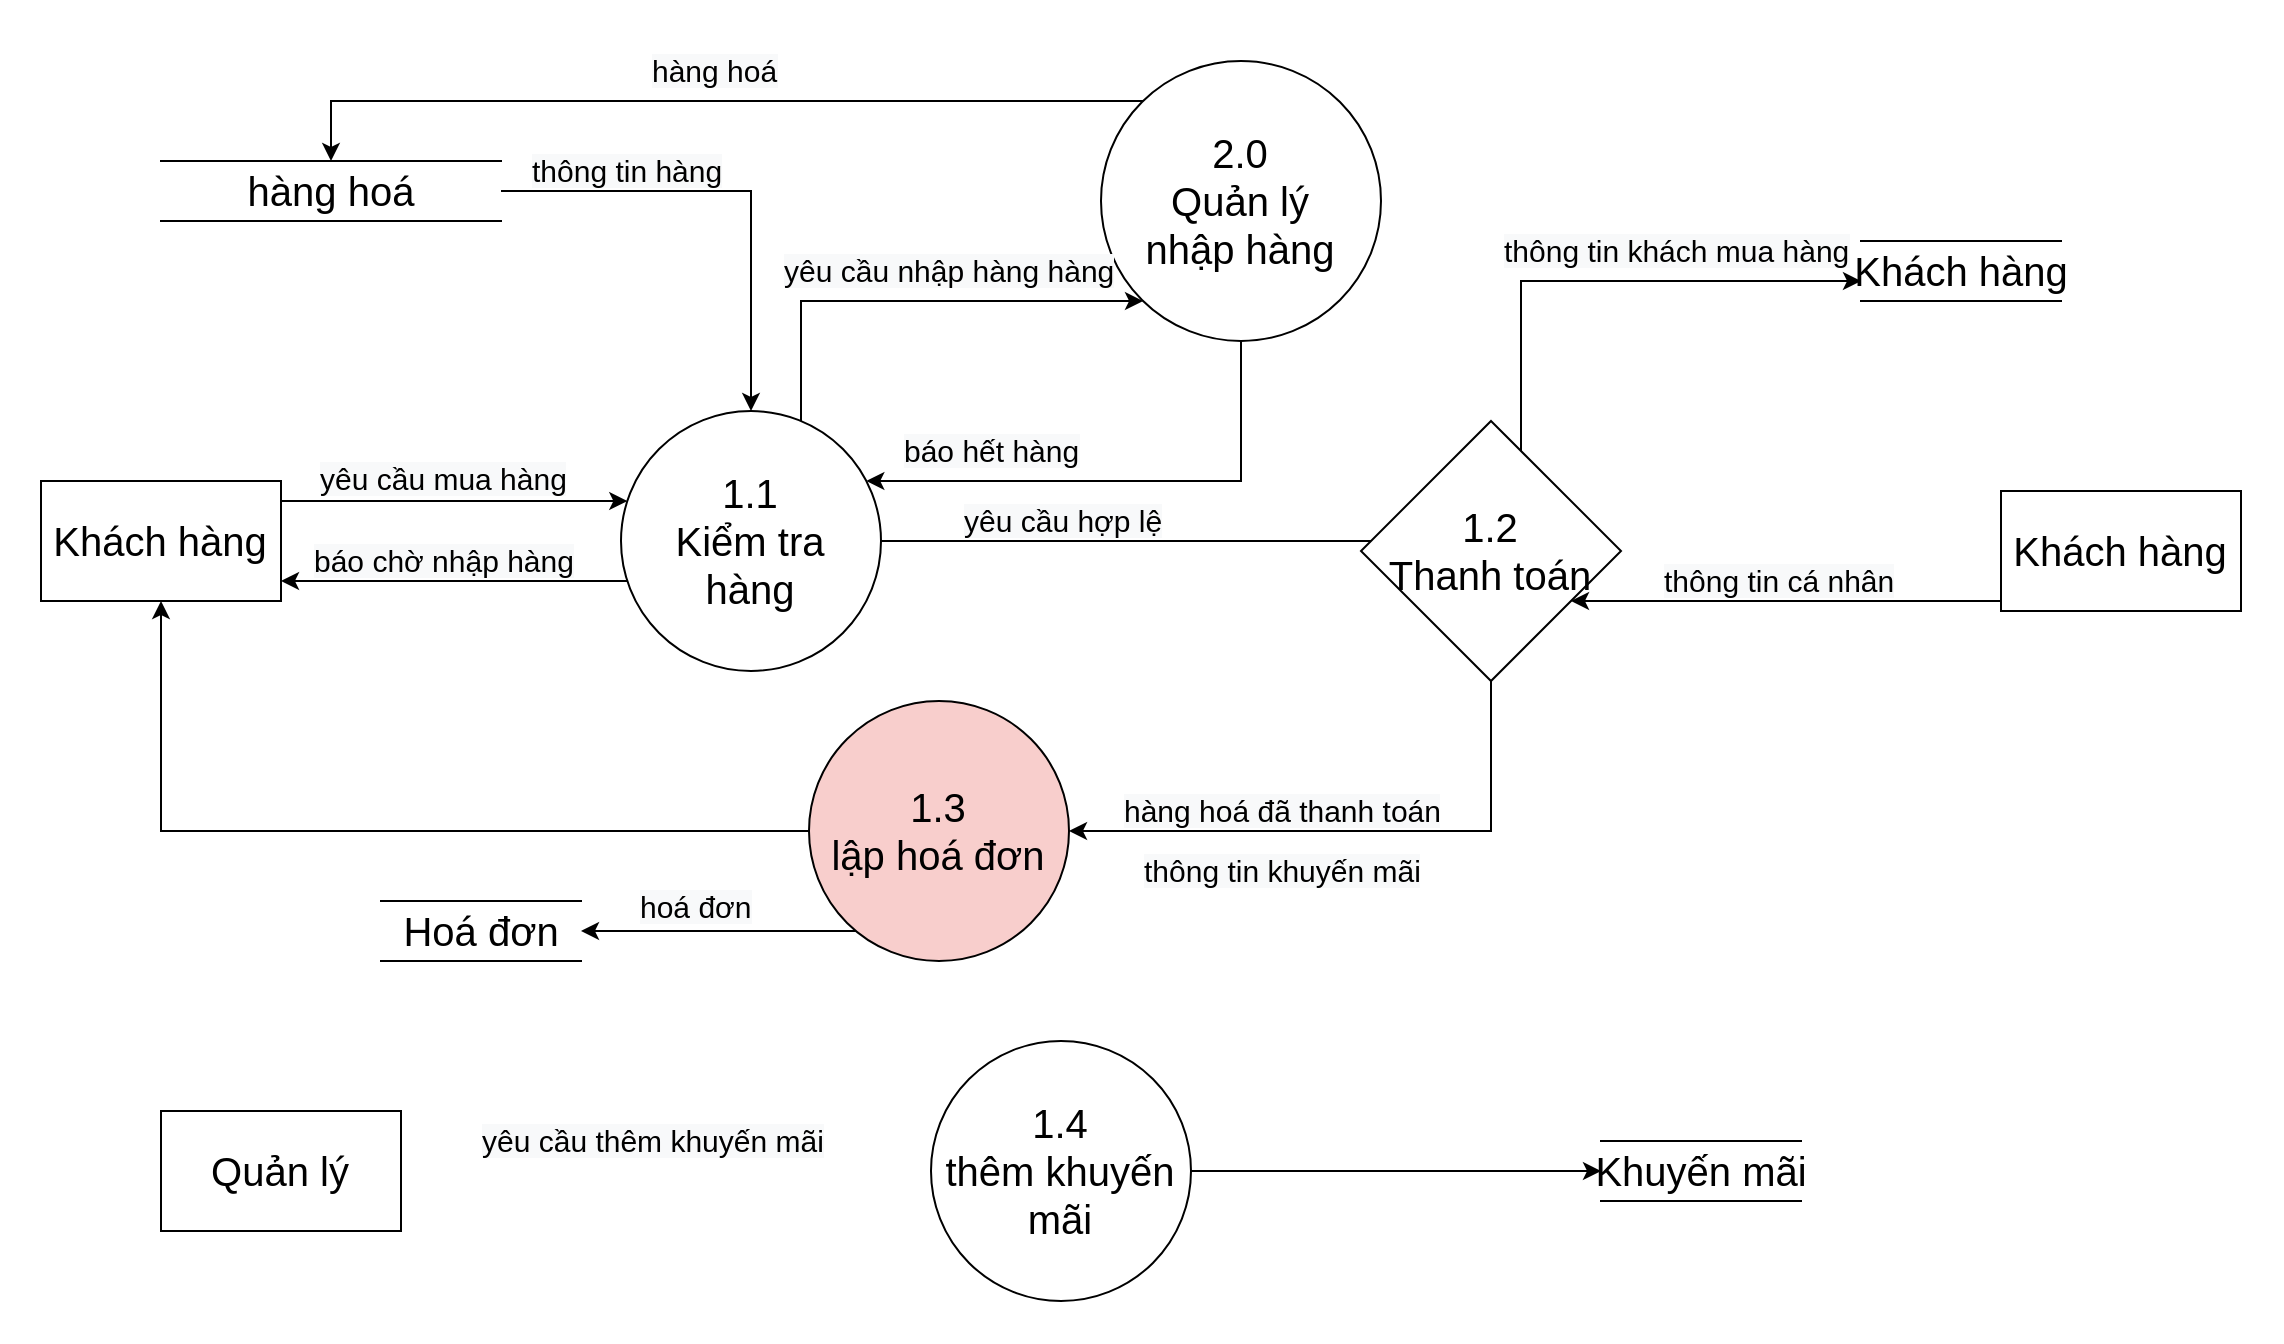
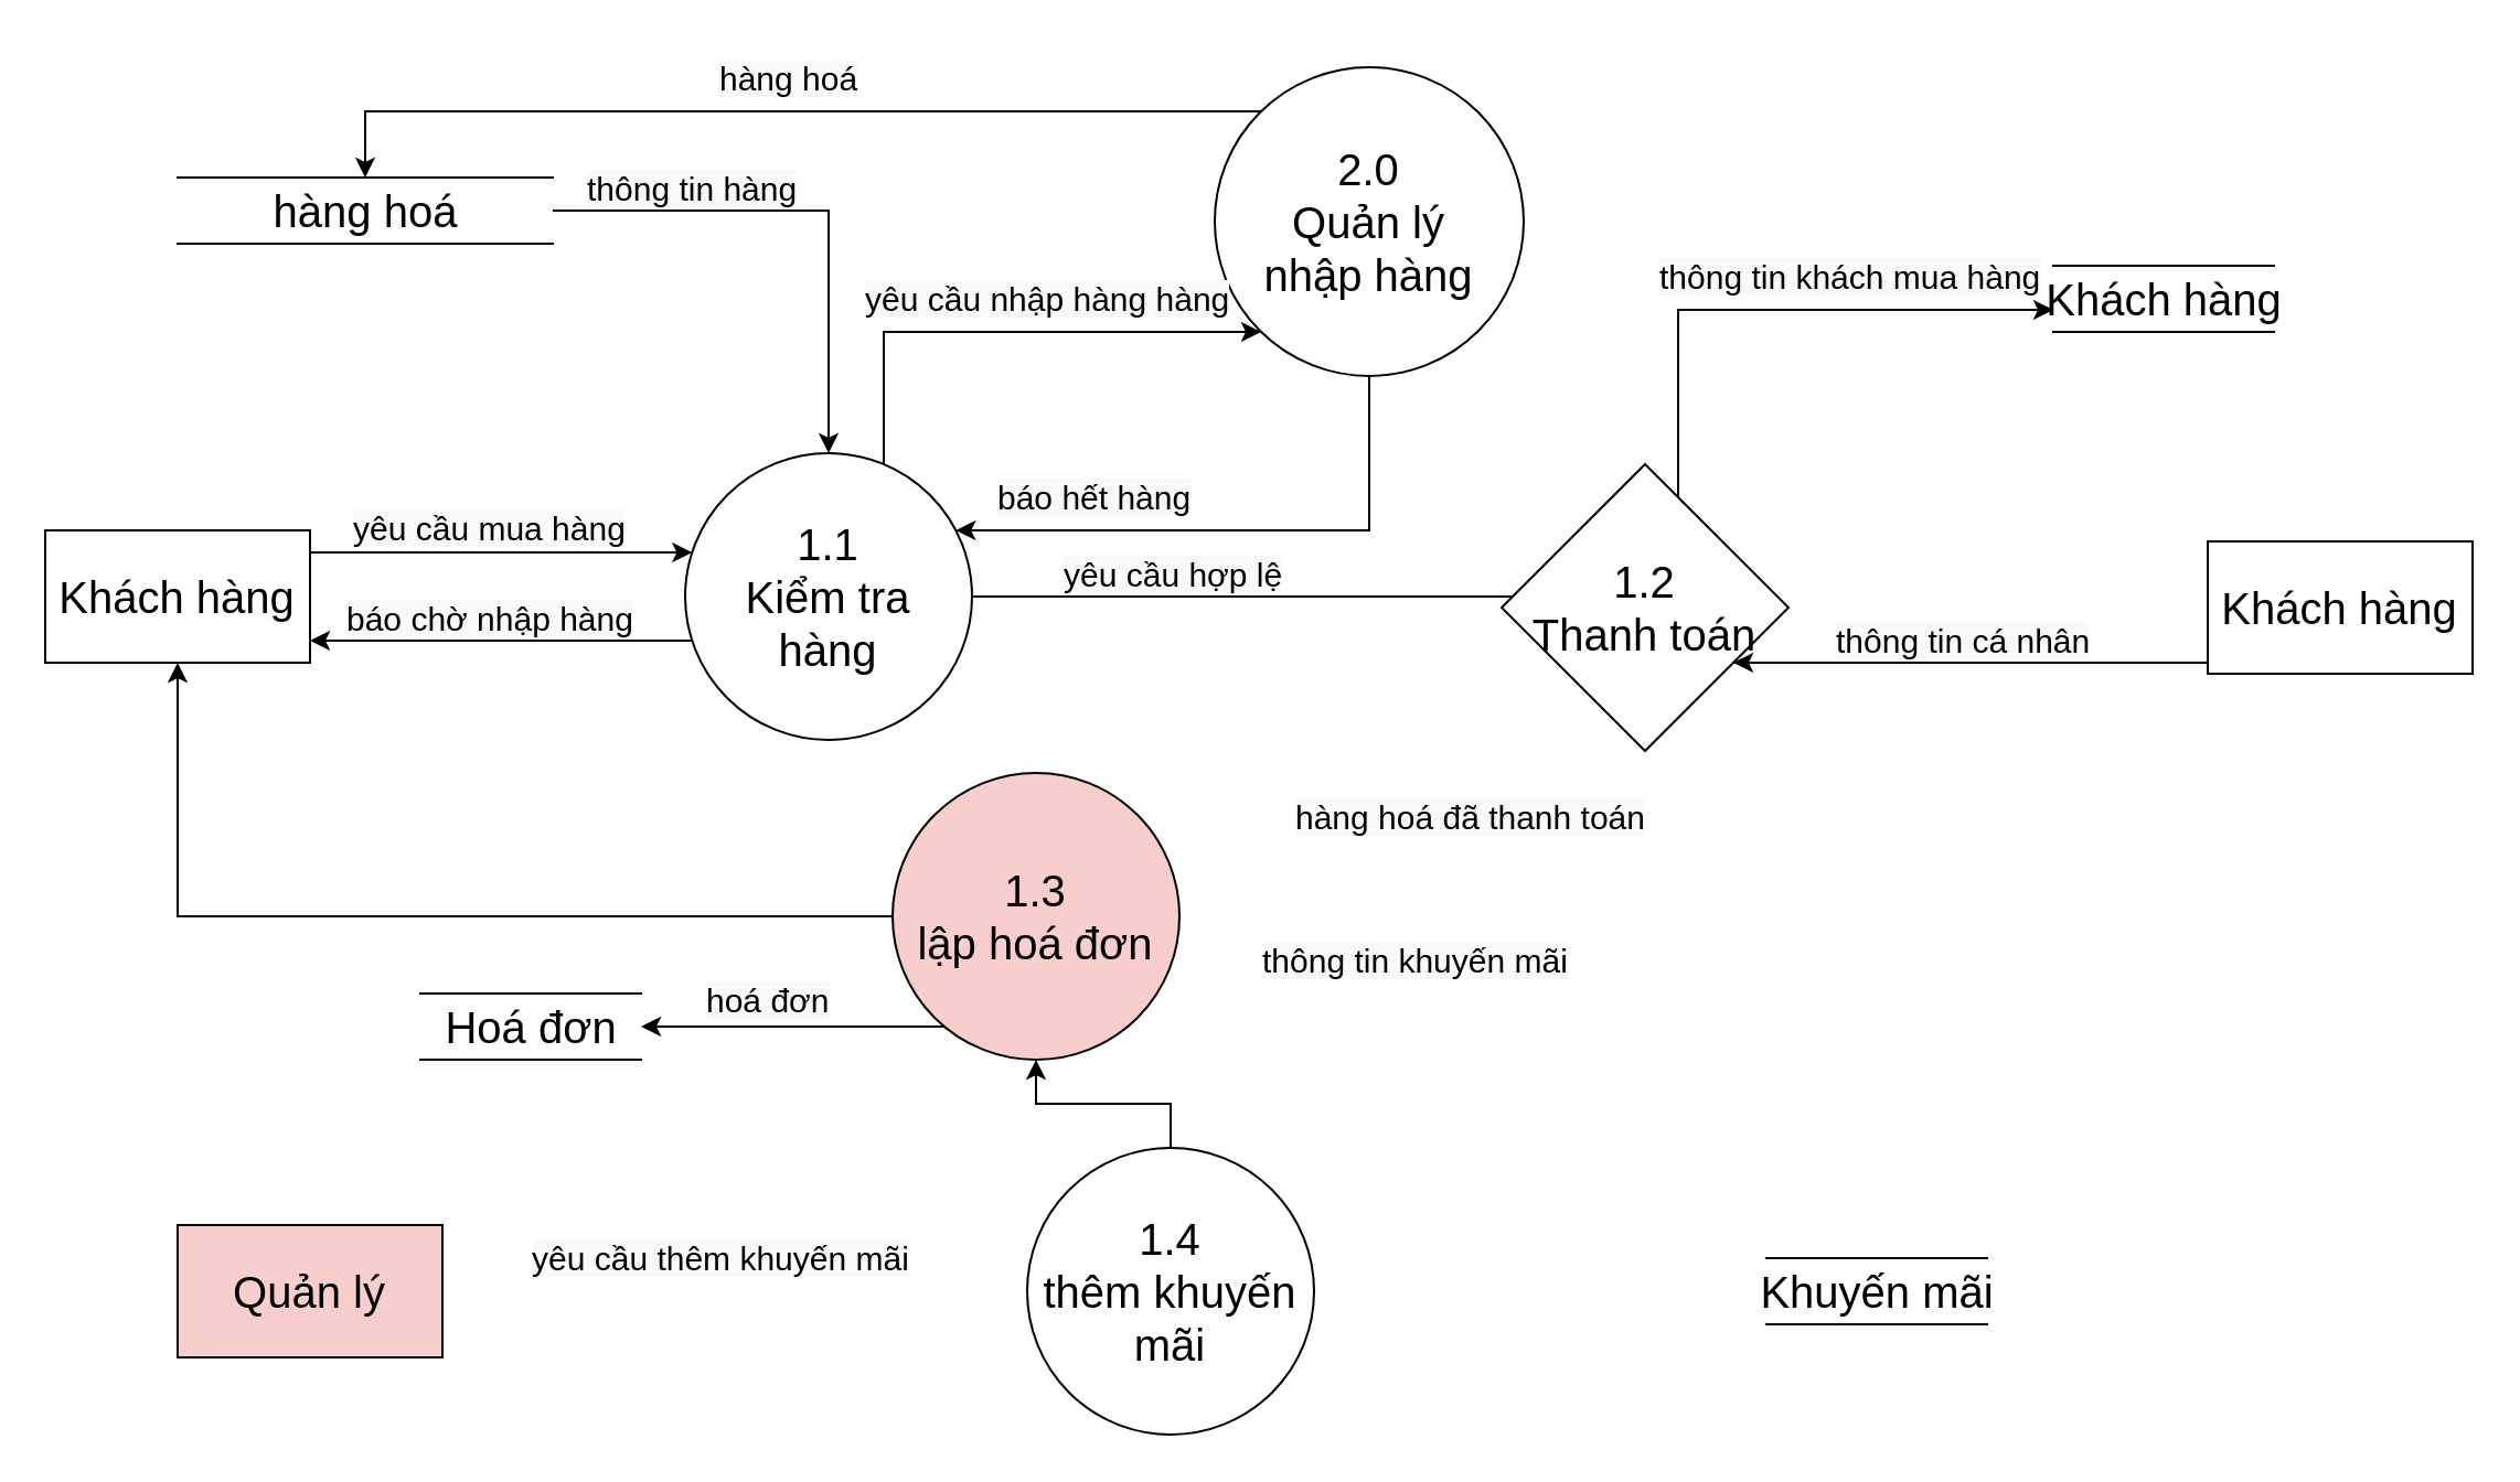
- <mxCell id="29" value="&lt;span style=&quot;color: rgb(0 , 0 , 0) ; font-family: &amp;#34;helvetica&amp;#34; ; font-size: 15px ; font-style: normal ; font-weight: 400 ; letter-spacing: normal ; text-align: center ; text-indent: 0px ; text-transform: none ; word-spacing: 0px ; background-color: rgb(248 , 249 , 250) ; display: inline ; float: none&quot;&gt;hàng hoá đã thanh toán&lt;/span&gt;" style="text;whiteSpace=wrap;html=1;" parent="1" vertex="1"><mxGeometry x="560" y="390" width="180" height="30" as="geometry" /></mxCell>
+ <mxCell id="29" value="&lt;span style=&quot;color: rgb(0 , 0 , 0) ; font-family: &amp;#34;helvetica&amp;#34; ; font-size: 15px ; font-style: normal ; font-weight: 400 ; letter-spacing: normal ; text-align: center ; text-indent: 0px ; text-transform: none ; word-spacing: 0px ; background-color: rgb(248 , 249 , 250) ; display: inline ; float: none&quot;&gt;hàng hoá đã thanh toán&lt;/span&gt;" style="text;whiteSpace=wrap;html=1;" parent="1" vertex="1"><mxGeometry x="585" y="355" width="180" height="30" as="geometry" /></mxCell>
- <mxCell id="16" style="edgeStyle=orthogonalEdgeStyle;rounded=0;orthogonalLoop=1;jettySize=auto;html=1;" parent="1" source="18" target="21" edge="1"><mxGeometry relative="1" as="geometry"><Array as="points"><mxPoint x="745" y="415" /></Array></mxGeometry></mxCell>
- <mxCell id="35" value="&lt;font style=&quot;font-size: 20px&quot;&gt;Quản lý&lt;/font&gt;" style="rounded=0;whiteSpace=wrap;html=1;" parent="1" vertex="1"><mxGeometry x="80" y="555" width="120" height="60" as="geometry" /></mxCell>
+ <mxCell id="35" value="&lt;font style=&quot;font-size: 20px&quot;&gt;Quản lý&lt;/font&gt;" style="rounded=0;whiteSpace=wrap;html=1;fillColor=#f8cecc;" parent="1" vertex="1"><mxGeometry x="80" y="555" width="120" height="60" as="geometry" /></mxCell>
- <mxCell id="22" style="edgeStyle=orthogonalEdgeStyle;rounded=0;orthogonalLoop=1;jettySize=auto;html=1;" parent="1" source="23" target="8" edge="1"><mxGeometry relative="1" as="geometry" /></mxCell>
+ <mxCell id="22" style="edgeStyle=orthogonalEdgeStyle;rounded=0;orthogonalLoop=1;jettySize=auto;html=1;" parent="1" source="23" target="21" edge="1"><mxGeometry relative="1" as="geometry" /></mxCell>
